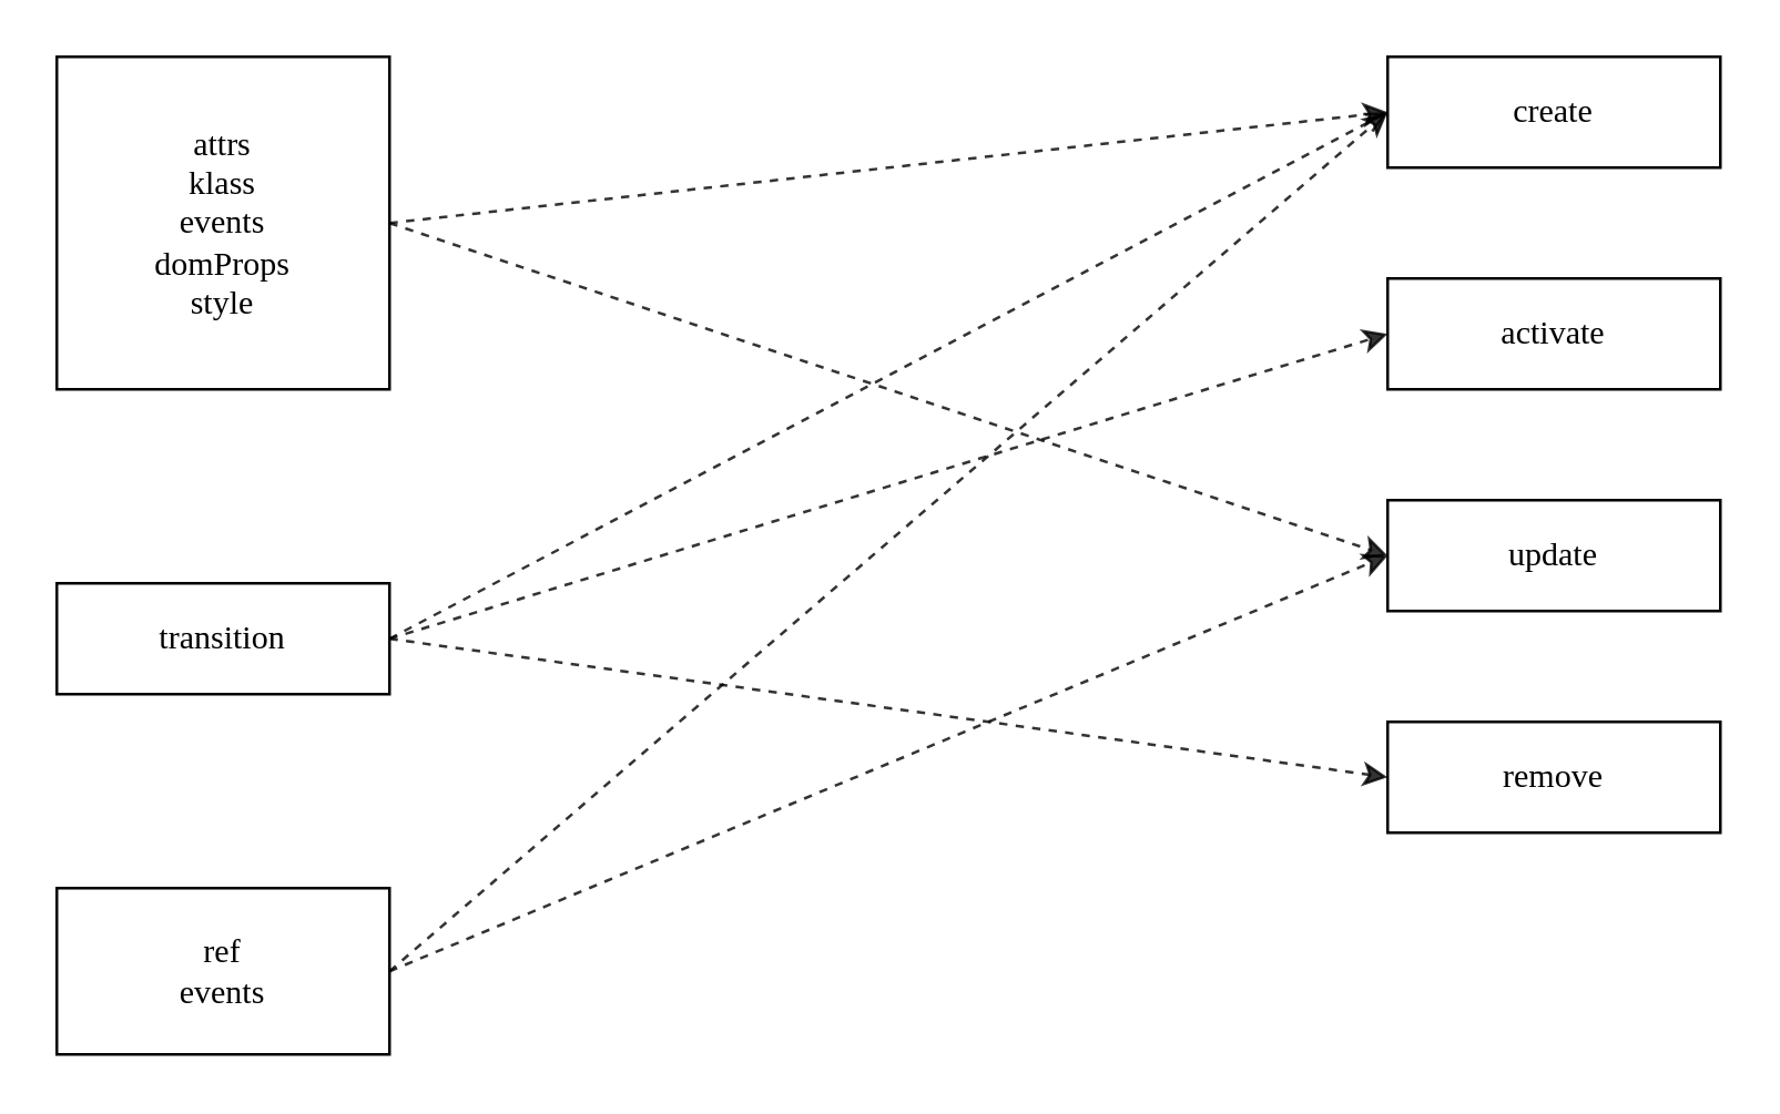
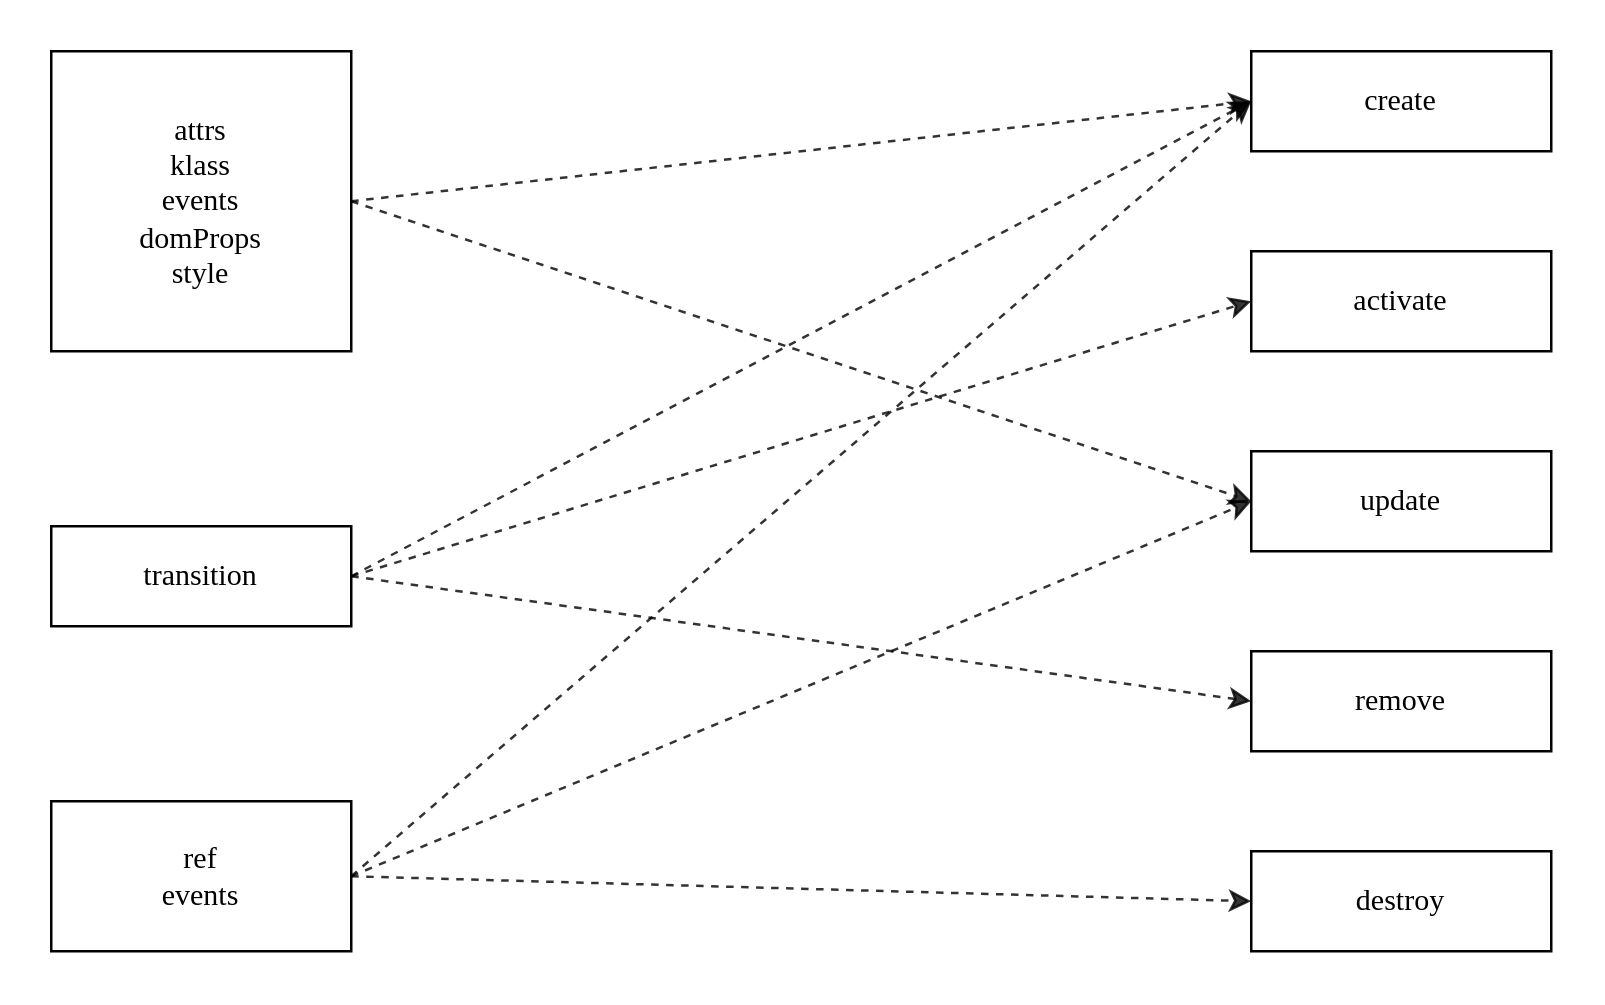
- <mxCell id="12" value="" style="endArrow=open;html=1;exitX=1;exitY=0.5;exitDx=0;exitDy=0;entryX=0;entryY=0.5;entryDx=0;entryDy=0;dashed=1;opacity=80;fontFamily=Lucida Console;" edge="1" parent="1" source="3" target="5"><mxGeometry width="50" height="50" relative="1" as="geometry"><mxPoint x="310" y="260" as="sourcePoint" /><mxPoint x="360" y="210" as="targetPoint" /></mxGeometry></mxCell>
+ <mxCell id="12" value="" style="endArrow=classic;html=1;exitX=1;exitY=0.5;exitDx=0;exitDy=0;entryX=0;entryY=0.5;entryDx=0;entryDy=0;dashed=1;opacity=80;fontFamily=Lucida Console;" edge="1" parent="1" source="3" target="5"><mxGeometry width="50" height="50" relative="1" as="geometry"><mxPoint x="310" y="260" as="sourcePoint" /><mxPoint x="360" y="210" as="targetPoint" /></mxGeometry></mxCell>
+ <mxCell id="17" value="" style="endArrow=classic;html=1;exitX=1;exitY=0.5;exitDx=0;exitDy=0;entryX=0;entryY=0.5;entryDx=0;entryDy=0;dashed=1;opacity=80;fontFamily=Lucida Console;" edge="1" parent="1" source="4" target="9"><mxGeometry width="50" height="50" relative="1" as="geometry"><mxPoint x="310" y="260" as="sourcePoint" /><mxPoint x="360" y="210" as="targetPoint" /></mxGeometry></mxCell>
+ <mxCell id="9" value="destroy" style="rounded=0;whiteSpace=wrap;html=1;fontFamily=Lucida Console;" vertex="1" parent="1"><mxGeometry x="500" y="340" width="120" height="40" as="geometry" /></mxCell>
